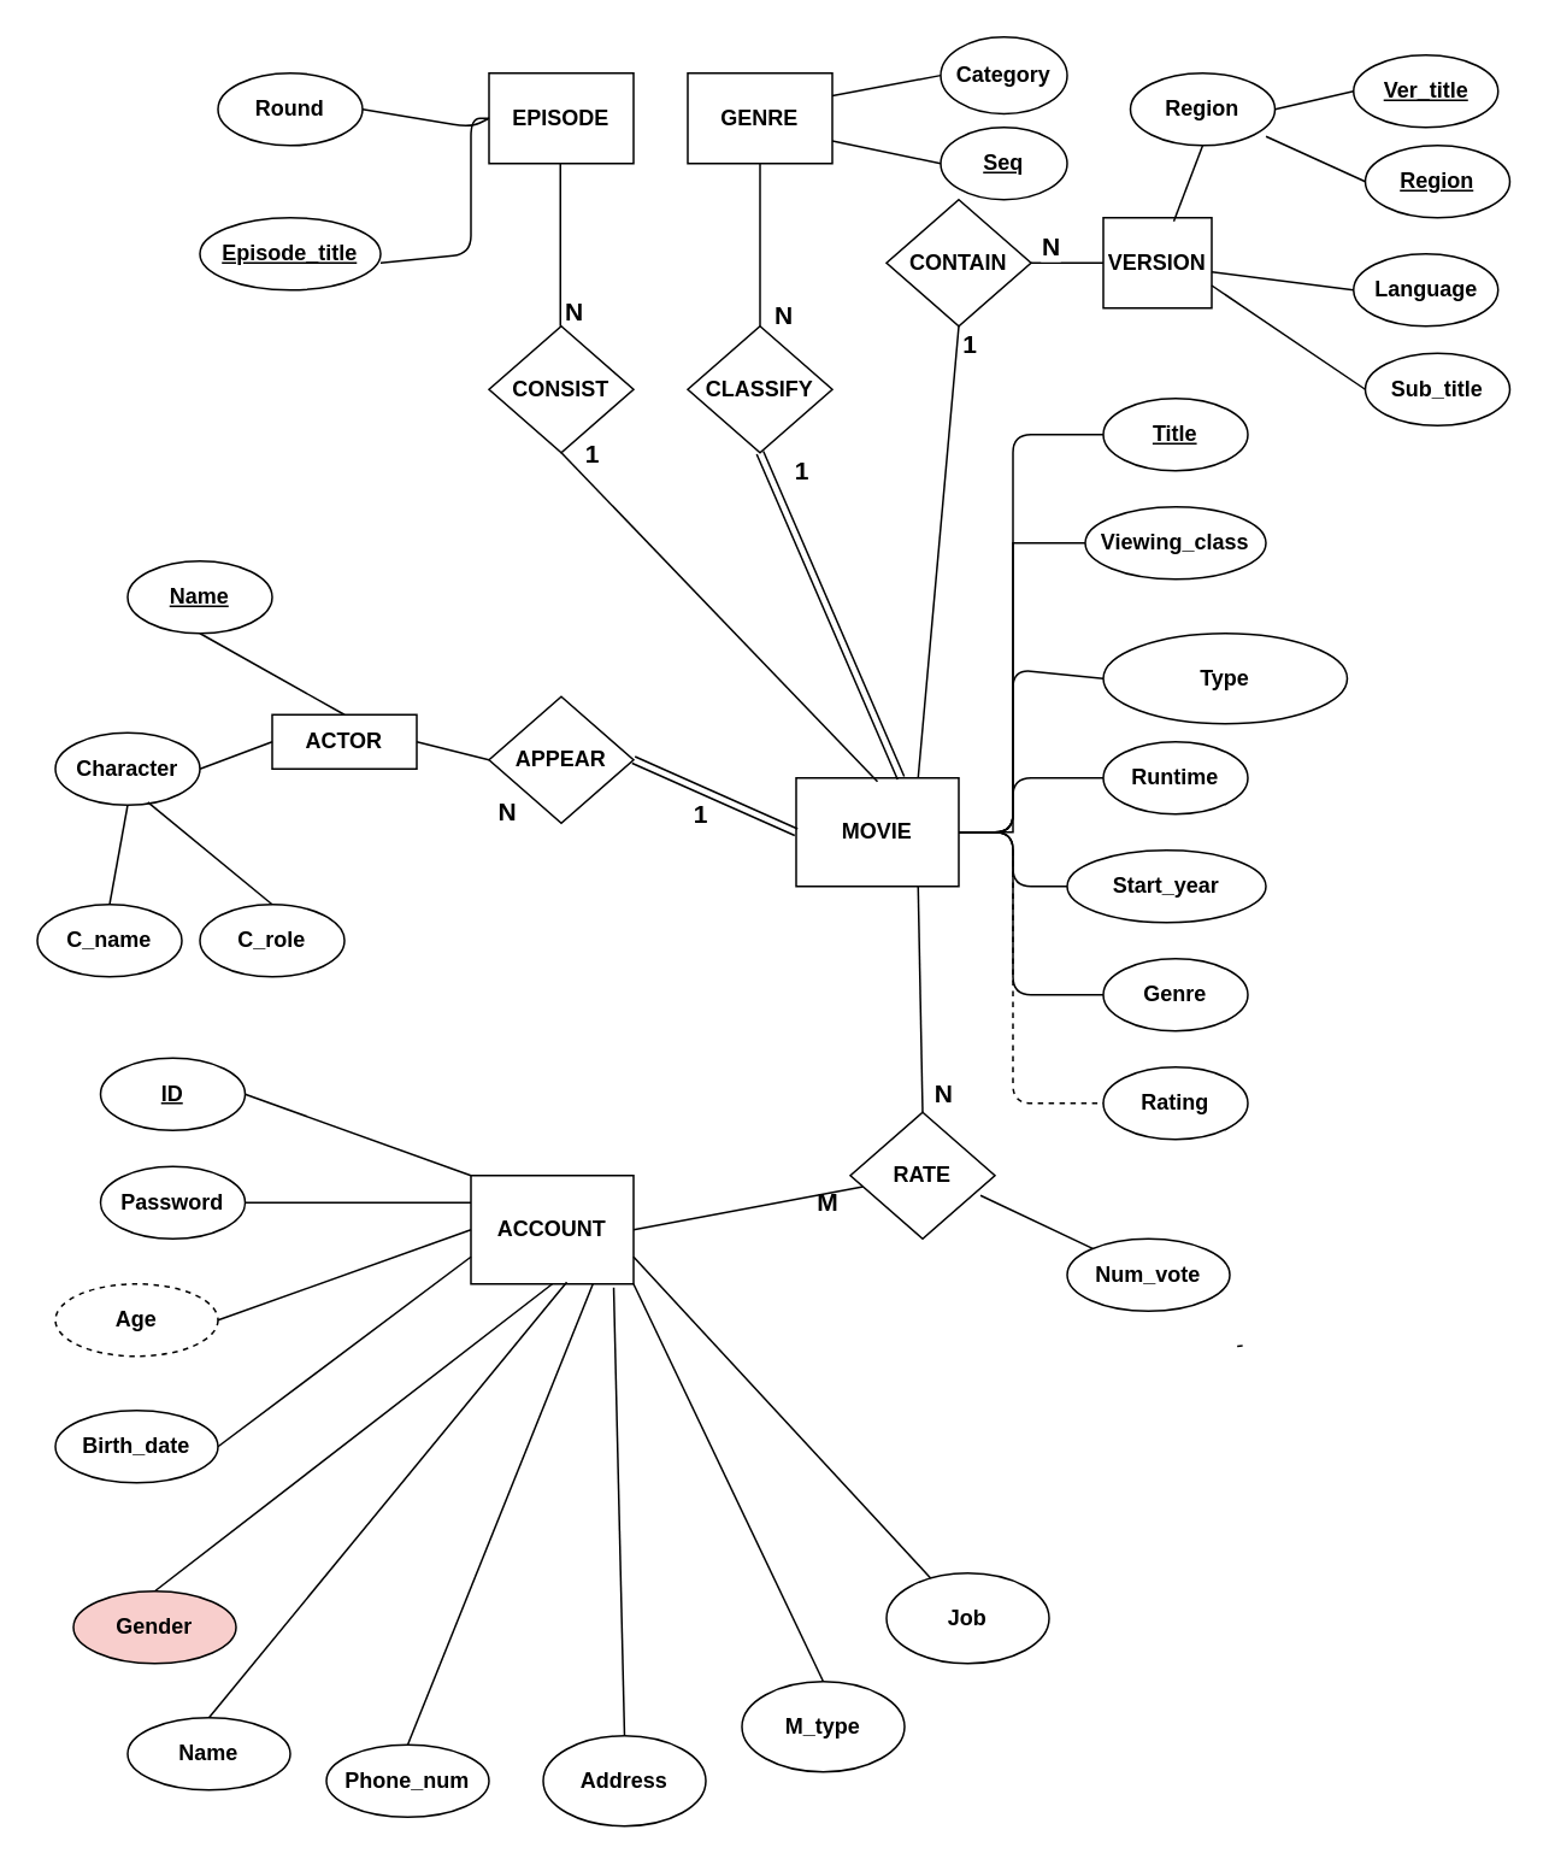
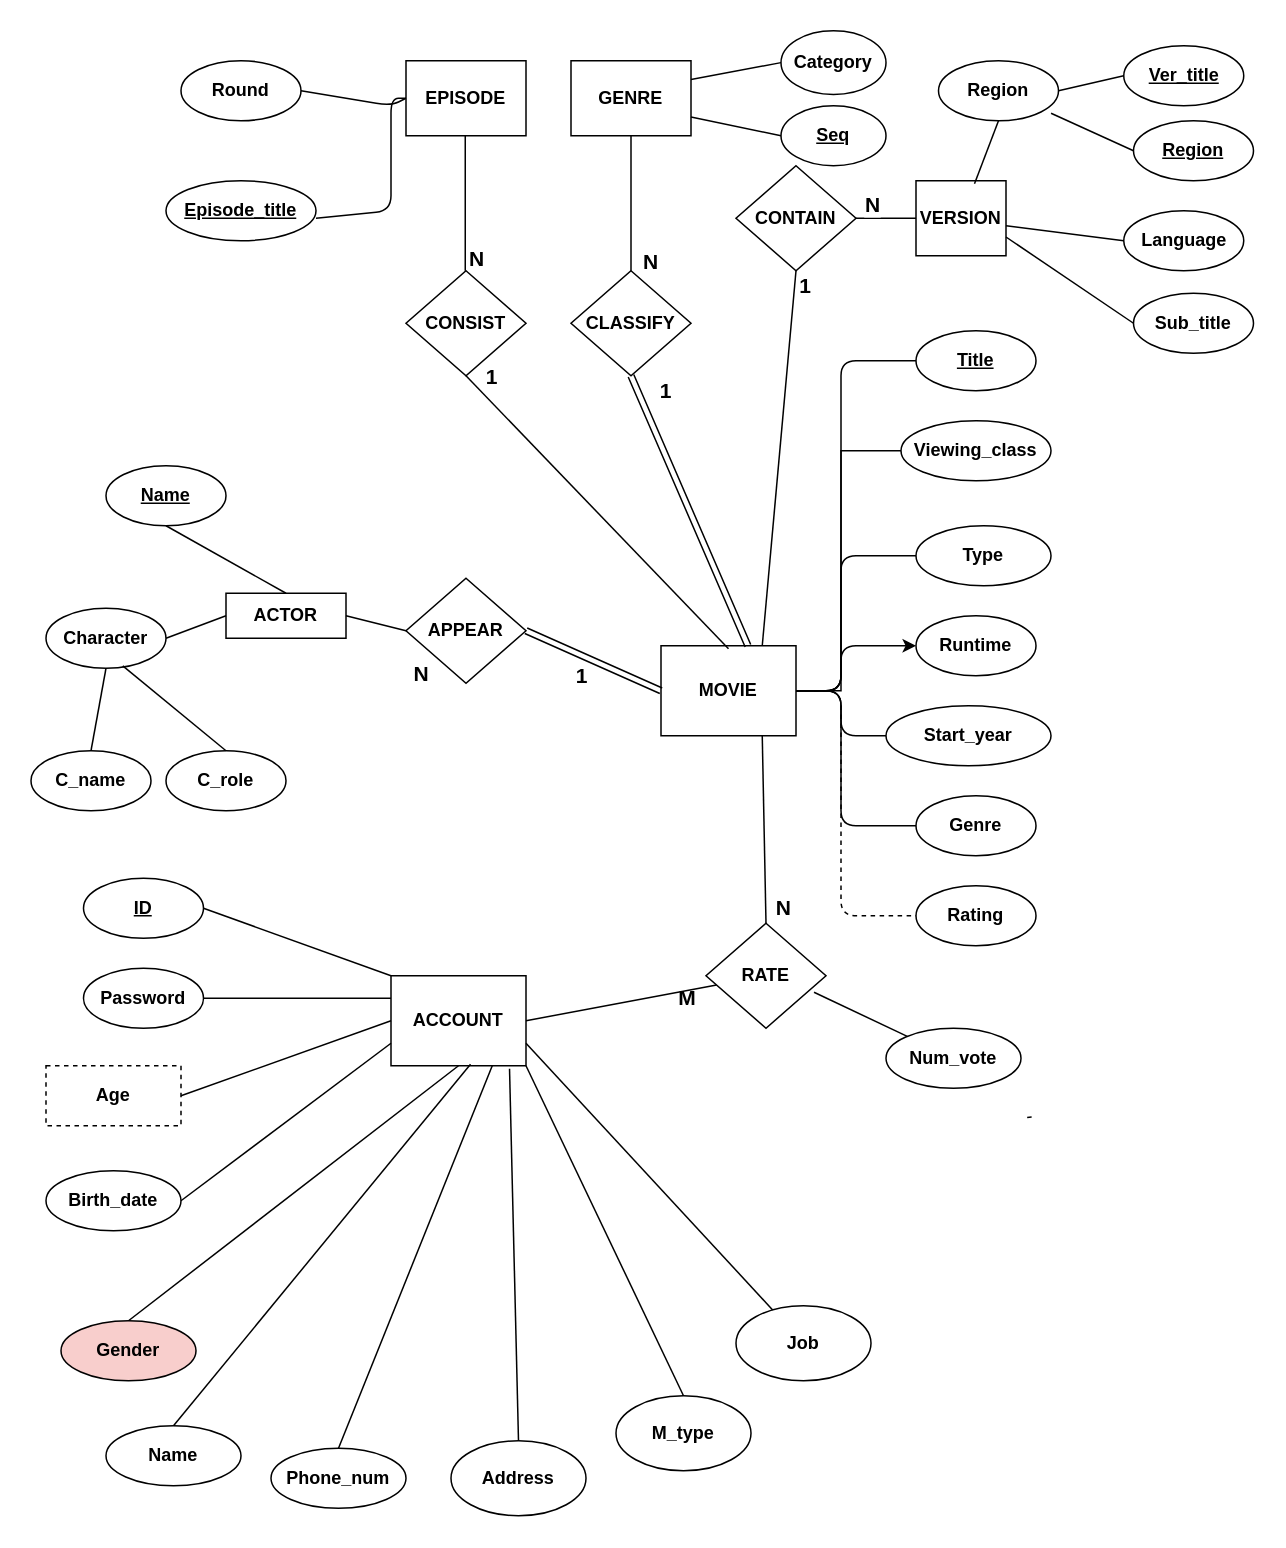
- <mxCell id="4" value="Type" style="ellipse;whiteSpace=wrap;html=1;fontSize=12;fontStyle=1" parent="1" vertex="1"><mxGeometry x="610" y="350" width="135" height="50" as="geometry" /></mxCell>
+ <mxCell id="4" value="Type" style="ellipse;whiteSpace=wrap;html=1;fontSize=12;fontStyle=1" parent="1" vertex="1"><mxGeometry x="610" y="350" width="90" height="40" as="geometry" /></mxCell>
- <mxCell id="11" value="" style="endArrow=none;html=1;entryX=0;entryY=0.5;entryDx=0;entryDy=0;exitX=1;exitY=0.5;exitDx=0;exitDy=0;fontSize=12;fontStyle=1" parent="1" source="2" target="3" edge="1"><mxGeometry width="50" height="50" relative="1" as="geometry"><mxPoint x="540" y="470" as="sourcePoint" /><mxPoint x="600" y="380" as="targetPoint" /><Array as="points"><mxPoint x="560" y="460" /><mxPoint x="560" y="430" /></Array></mxGeometry></mxCell>
+ <mxCell id="11" value="" style="endArrow=classic;html=1;entryX=0;entryY=0.5;entryDx=0;entryDy=0;exitX=1;exitY=0.5;exitDx=0;exitDy=0;fontSize=12;fontStyle=1;" parent="1" source="2" target="3" edge="1"><mxGeometry width="50" height="50" relative="1" as="geometry"><mxPoint x="540" y="470" as="sourcePoint" /><mxPoint x="600" y="380" as="targetPoint" /><Array as="points"><mxPoint x="560" y="460" /><mxPoint x="560" y="430" /></Array></mxGeometry></mxCell>
- <mxCell id="60" value="Age" style="ellipse;whiteSpace=wrap;html=1;fontSize=12;fontStyle=1;dashed=1;" parent="1" vertex="1"><mxGeometry x="30" y="710" width="90" height="40" as="geometry" /></mxCell>
+ <mxCell id="60" value="Age" style="whiteSpace=wrap;html=1;fontSize=12;fontStyle=1;dashed=1;rounded=0;" parent="1" vertex="1"><mxGeometry x="30" y="710" width="90" height="40" as="geometry" /></mxCell>
